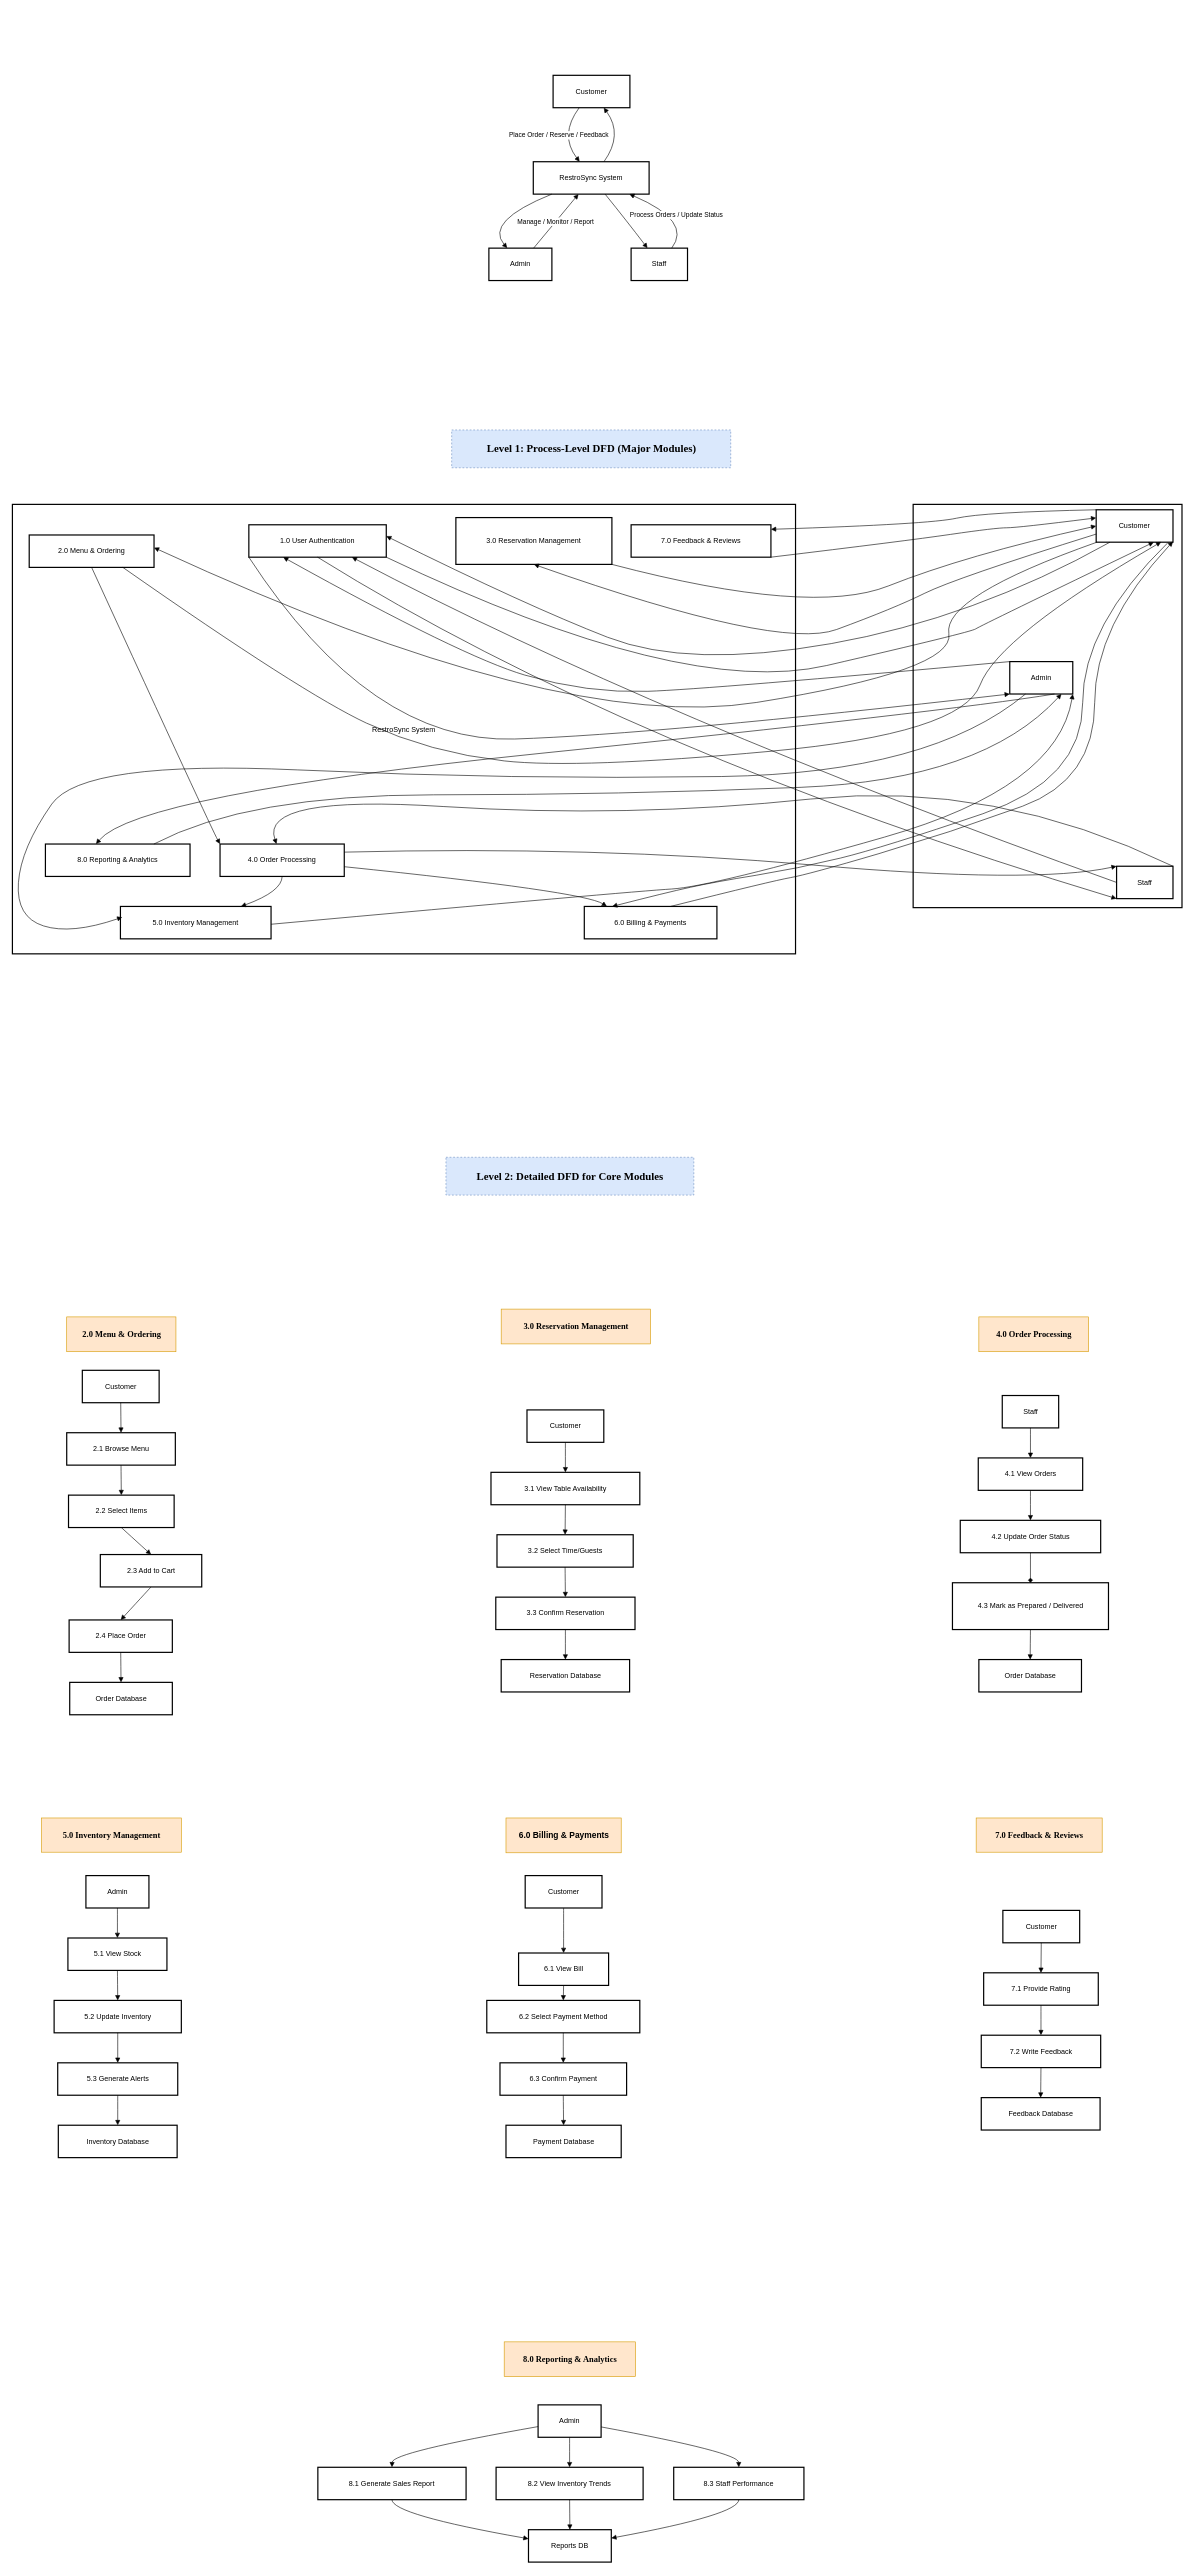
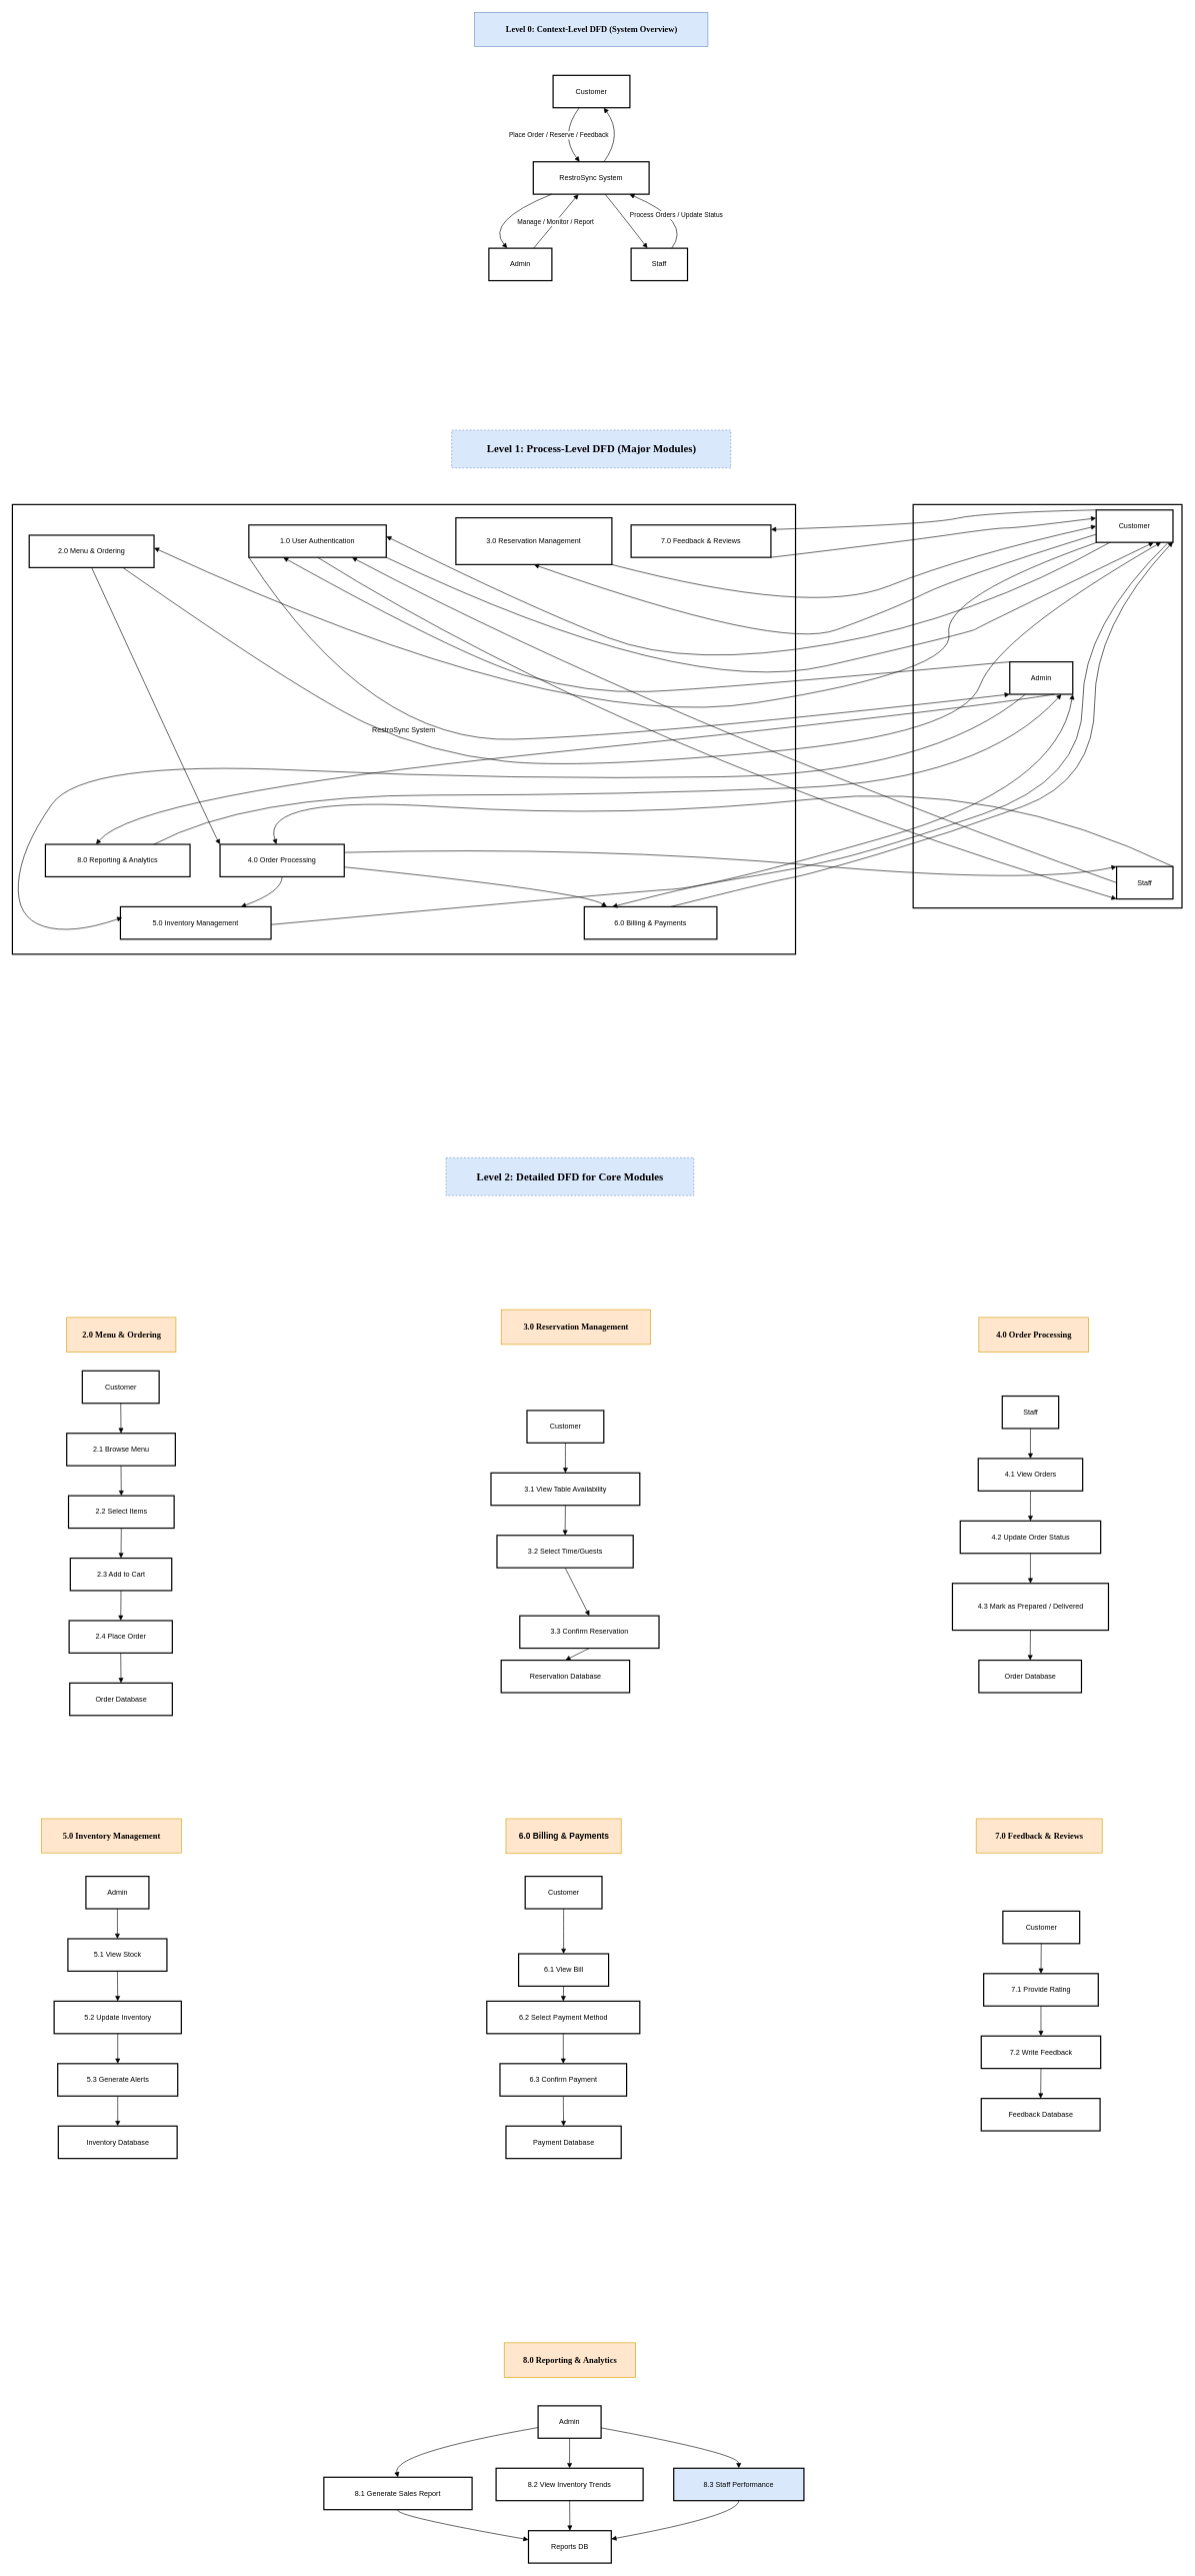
+ <mxCell id="61" value="&lt;h3&gt;&lt;strong data-end=&quot;268&quot; data-start=&quot;220&quot;&gt;Level 0: Context-Level DFD (System Overview)&lt;/strong&gt;&lt;/h3&gt;" style="text;html=1;align=center;verticalAlign=middle;resizable=0;points=[];autosize=1;strokeColor=#6c8ebf;fillColor=#dae8fc;fontFamily=Verdana;fontStyle=1" vertex="1" parent="1"><mxGeometry x="790" y="20" width="389" height="57" as="geometry" /></mxCell>
- <mxCell id="51" value="2.3 Add to Cart" style="whiteSpace=wrap;strokeWidth=2;" vertex="1" parent="1"><mxGeometry x="166.5" y="2590" width="169" height="54" as="geometry" /></mxCell>
+ <mxCell id="51" value="2.3 Add to Cart" style="whiteSpace=wrap;strokeWidth=2;" vertex="1" parent="1"><mxGeometry x="116.5" y="2595" width="169" height="54" as="geometry" /></mxCell>
- <mxCell id="80" value="" style="curved=1;startArrow=none;endArrow=diamond;exitX=0.5;exitY=1;entryX=0.5;entryY=0;rounded=0;" edge="1" parent="1" source="75" target="76"><mxGeometry relative="1" as="geometry"><Array as="points" /></mxGeometry></mxCell>
+ <mxCell id="80" value="" style="curved=1;startArrow=none;endArrow=block;exitX=0.5;exitY=1;entryX=0.5;entryY=0;rounded=0;" edge="1" parent="1" source="75" target="76"><mxGeometry relative="1" as="geometry"><Array as="points" /></mxGeometry></mxCell>
- <mxCell id="66" value="3.3 Confirm Reservation" style="whiteSpace=wrap;strokeWidth=2;" vertex="1" parent="1"><mxGeometry x="825.5" y="2661" width="232" height="54" as="geometry" /></mxCell>
+ <mxCell id="66" value="3.3 Confirm Reservation" style="whiteSpace=wrap;strokeWidth=2;" vertex="1" parent="1"><mxGeometry x="865.5" y="2691" width="232" height="54" as="geometry" /></mxCell>
- <mxCell id="109" value="8.1 Generate Sales Report" style="whiteSpace=wrap;strokeWidth=2;" vertex="1" parent="1"><mxGeometry x="529" y="4111" width="247" height="54" as="geometry" /></mxCell>
+ <mxCell id="109" value="8.1 Generate Sales Report" style="whiteSpace=wrap;strokeWidth=2;" vertex="1" parent="1"><mxGeometry x="539" y="4126" width="247" height="54" as="geometry" /></mxCell>
- <mxCell id="111" value="8.3 Staff Performance" style="whiteSpace=wrap;strokeWidth=2;" vertex="1" parent="1"><mxGeometry x="1122" y="4111" width="217" height="54" as="geometry" /></mxCell>
+ <mxCell id="111" value="8.3 Staff Performance" style="whiteSpace=wrap;strokeWidth=2;fillColor=#dae8fc;" vertex="1" parent="1"><mxGeometry x="1122" y="4111" width="217" height="54" as="geometry" /></mxCell>
